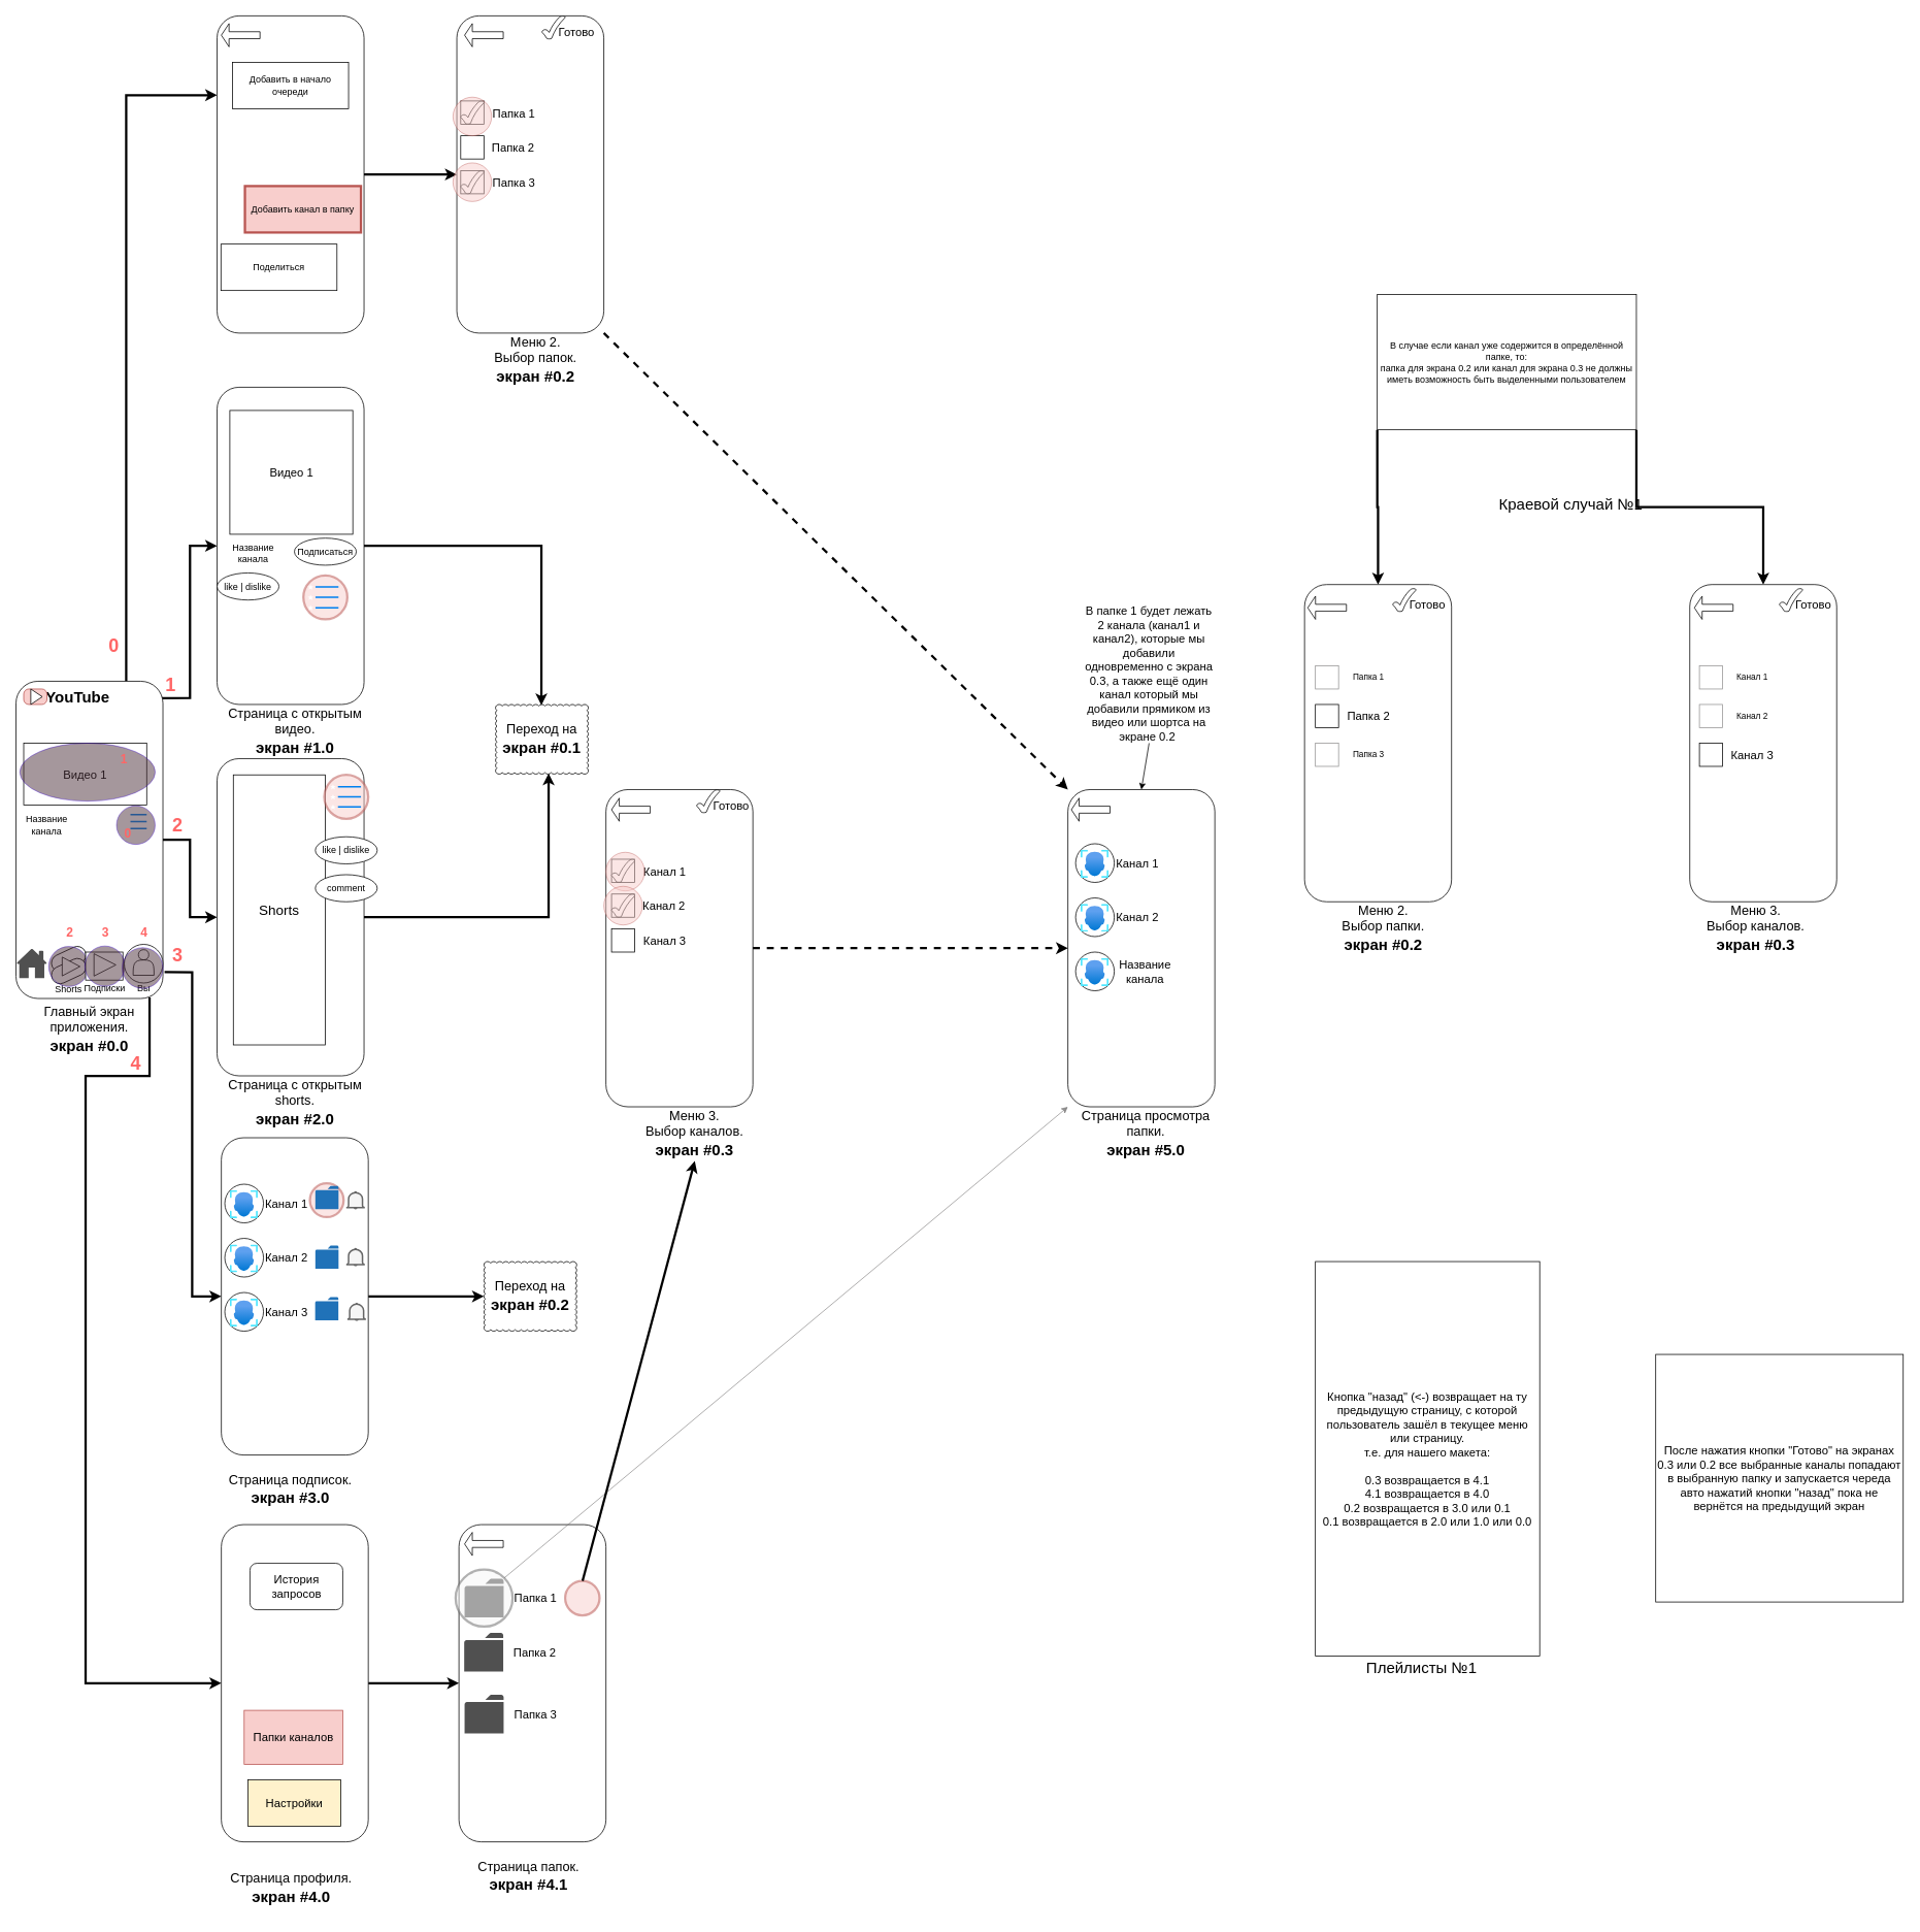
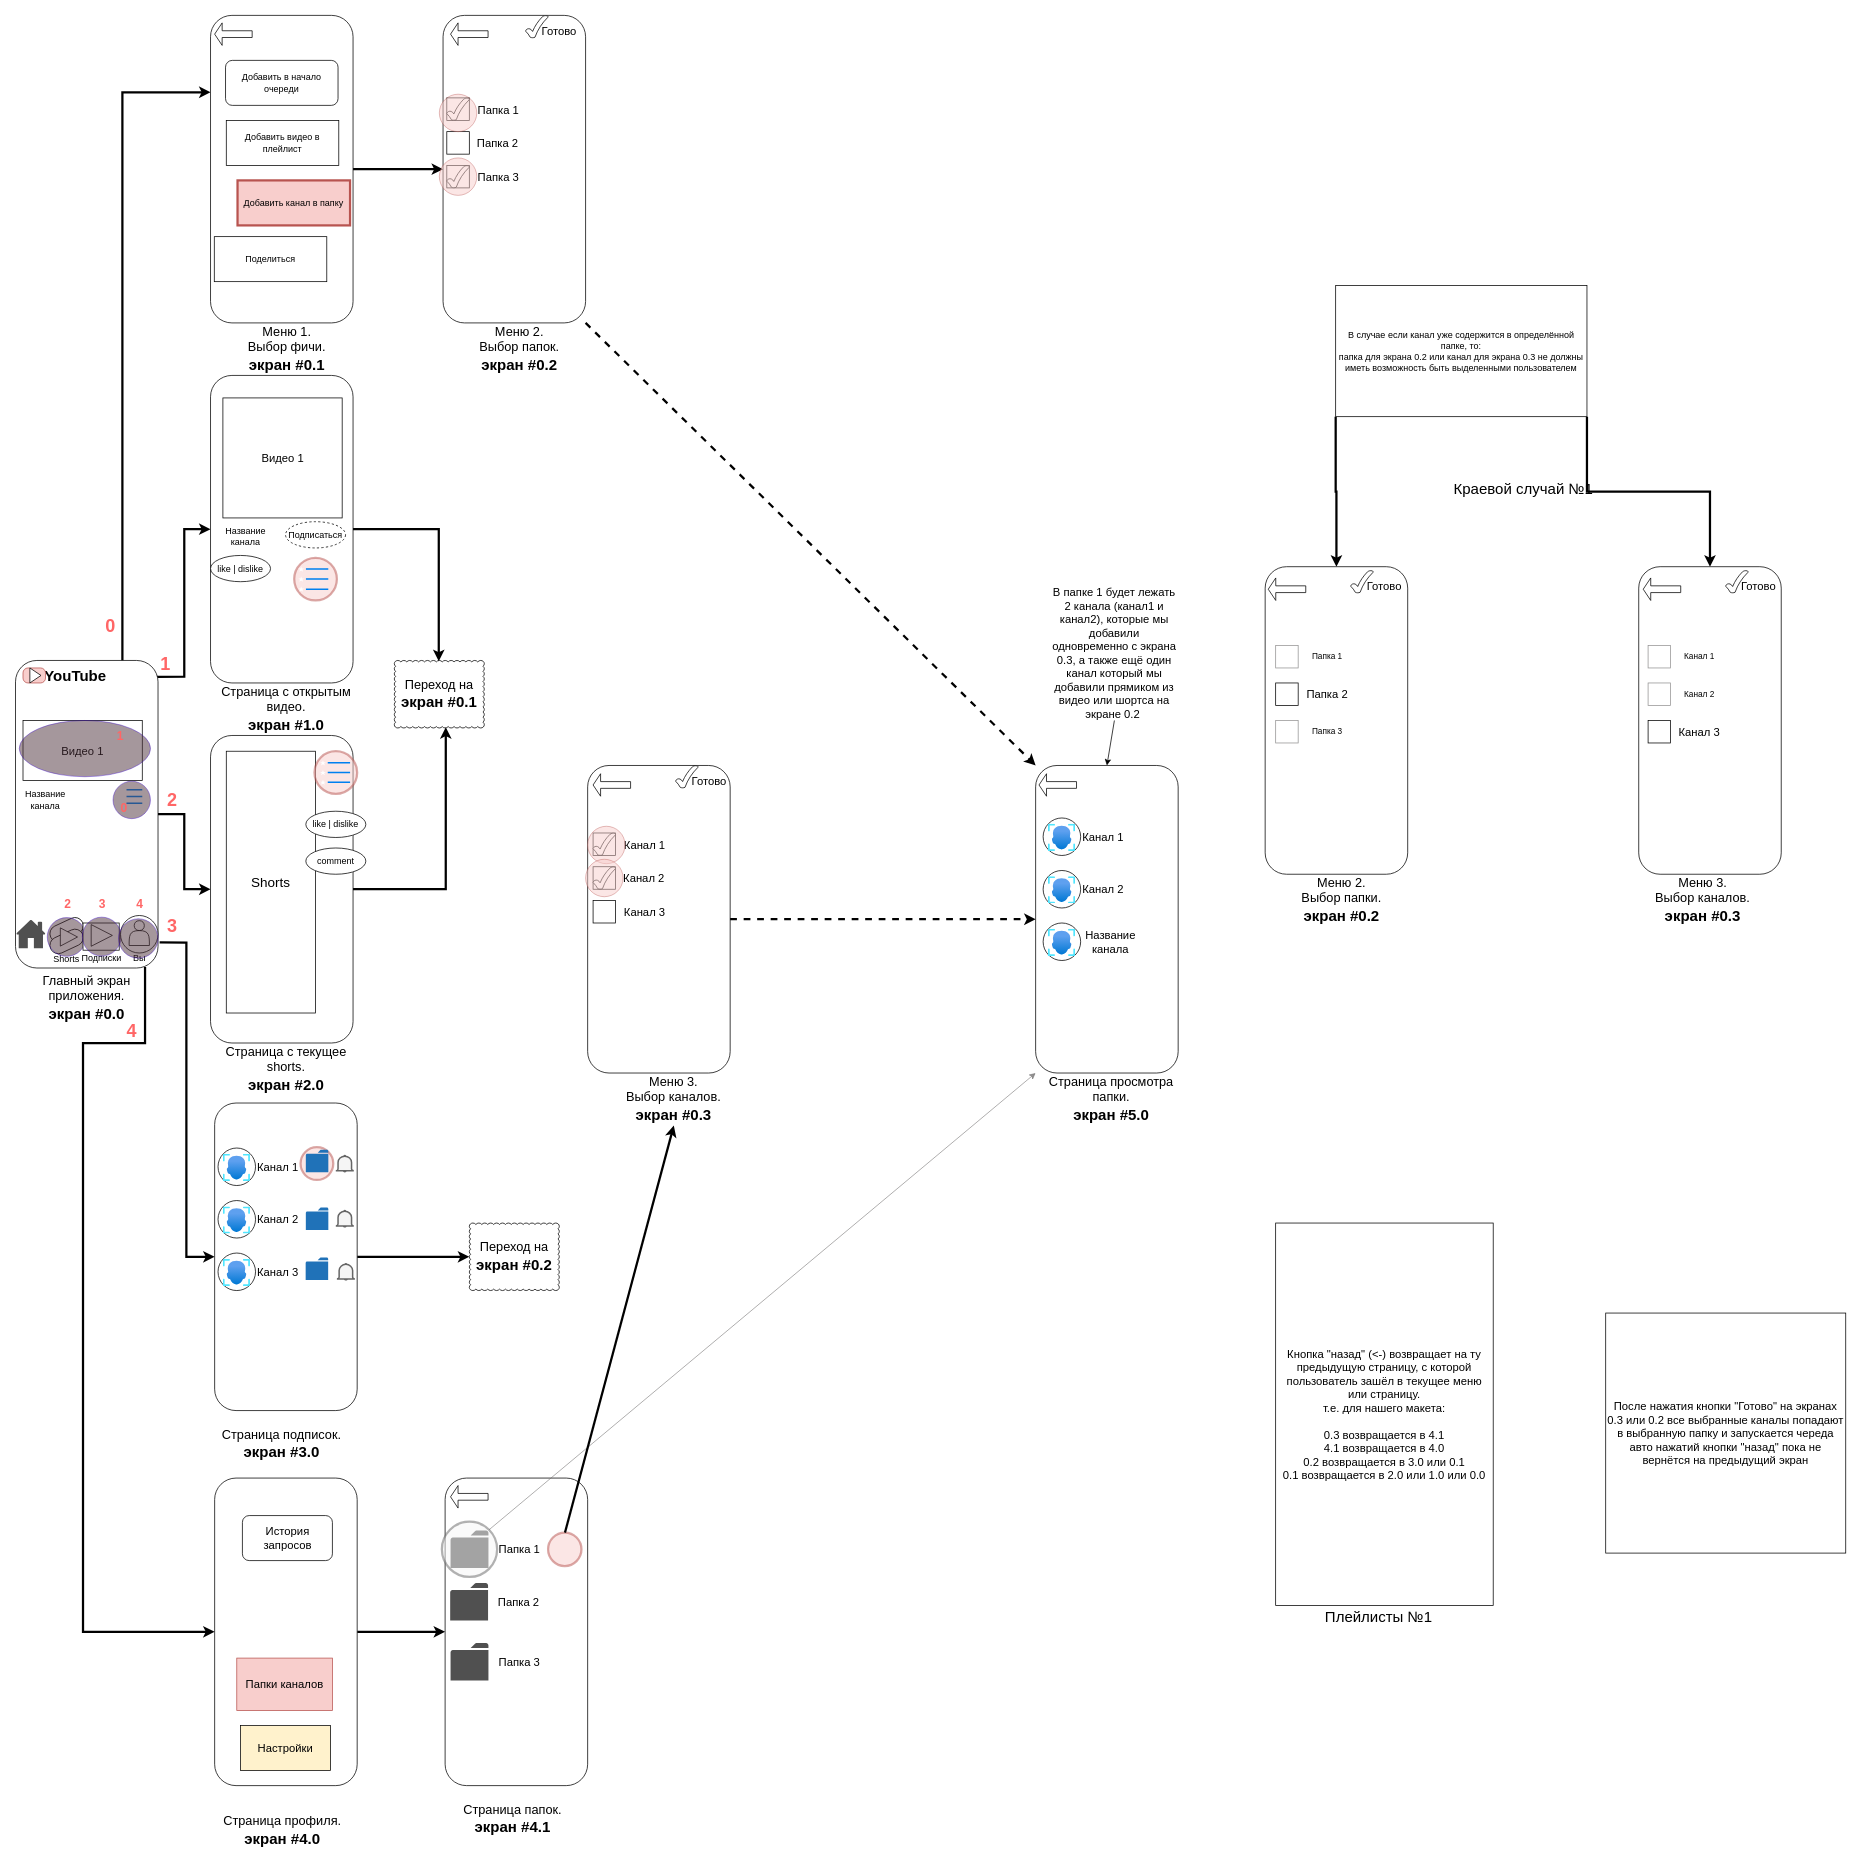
- <mxCell id="89" value="Добавить в начало очереди" style="rounded=0;whiteSpace=wrap;html=1;" parent="1" vertex="1"><mxGeometry x="300" y="80" width="150" height="60" as="geometry" /></mxCell>
+ <mxCell id="89" value="Добавить в начало очереди" style="whiteSpace=wrap;html=1;rounded=1;" parent="1" vertex="1"><mxGeometry x="300" y="80" width="150" height="60" as="geometry" /></mxCell>
+ <mxCell id="90" value="Добавить видео в плейлист" style="rounded=0;whiteSpace=wrap;html=1;" parent="1" vertex="1"><mxGeometry x="301" y="160" width="150" height="60" as="geometry" /></mxCell>
+ <mxCell id="17" value="Меню 1.&lt;br&gt;Выбор фичи.&lt;br&gt;&lt;font style=&quot;font-size: 20px;&quot;&gt;&lt;b&gt;экран #0.1&lt;/b&gt;&lt;/font&gt;" style="text;html=1;align=center;verticalAlign=middle;whiteSpace=wrap;rounded=0;fontFamily=Helvetica;fontSize=17;fontColor=default;" parent="1" vertex="1"><mxGeometry x="322.5" y="430" width="117.5" height="70" as="geometry" /></mxCell>
- <mxCell id="112" value="Подписаться" style="ellipse;whiteSpace=wrap;html=1;" parent="1" vertex="1"><mxGeometry x="380" y="695" width="80" height="35" as="geometry" /></mxCell>
+ <mxCell id="112" value="Подписаться" style="ellipse;whiteSpace=wrap;html=1;dashed=1;" parent="1" vertex="1"><mxGeometry x="380" y="695" width="80" height="35" as="geometry" /></mxCell>
- <mxCell id="24" value="Переход на&lt;br style=&quot;font-size: 17px;&quot;&gt;&lt;b&gt;&lt;font style=&quot;font-size: 20px;&quot;&gt;экран #0.1&lt;/font&gt;&lt;/b&gt;" style="whiteSpace=wrap;html=1;shape=mxgraph.basic.cloud_rect;fontSize=17;" parent="1" vertex="1"><mxGeometry x="640" y="910" width="120" height="90" as="geometry" /></mxCell>
+ <mxCell id="24" value="Переход на&lt;br style=&quot;font-size: 17px;&quot;&gt;&lt;b&gt;&lt;font style=&quot;font-size: 20px;&quot;&gt;экран #0.1&lt;/font&gt;&lt;/b&gt;" style="whiteSpace=wrap;html=1;shape=mxgraph.basic.cloud_rect;fontSize=17;" parent="1" vertex="1"><mxGeometry x="525" y="880" width="120" height="90" as="geometry" /></mxCell>
- <mxCell id="19" value="Страница с открытым shorts.&lt;br&gt;&lt;font style=&quot;font-size: 20px;&quot;&gt;&lt;b&gt;экран #2.0&lt;/b&gt;&lt;/font&gt;" style="text;html=1;align=center;verticalAlign=middle;whiteSpace=wrap;rounded=0;fontFamily=Helvetica;fontSize=17;fontColor=default;" parent="1" vertex="1"><mxGeometry x="284.5" y="1390" width="192" height="70" as="geometry" /></mxCell>
+ <mxCell id="19" value="Страница с текущее shorts.&lt;br&gt;&lt;font style=&quot;font-size: 20px;&quot;&gt;&lt;b&gt;экран #2.0&lt;/b&gt;&lt;/font&gt;" style="text;html=1;align=center;verticalAlign=middle;whiteSpace=wrap;rounded=0;fontFamily=Helvetica;fontSize=17;fontColor=default;" parent="1" vertex="1"><mxGeometry x="284.5" y="1390" width="192" height="70" as="geometry" /></mxCell>
